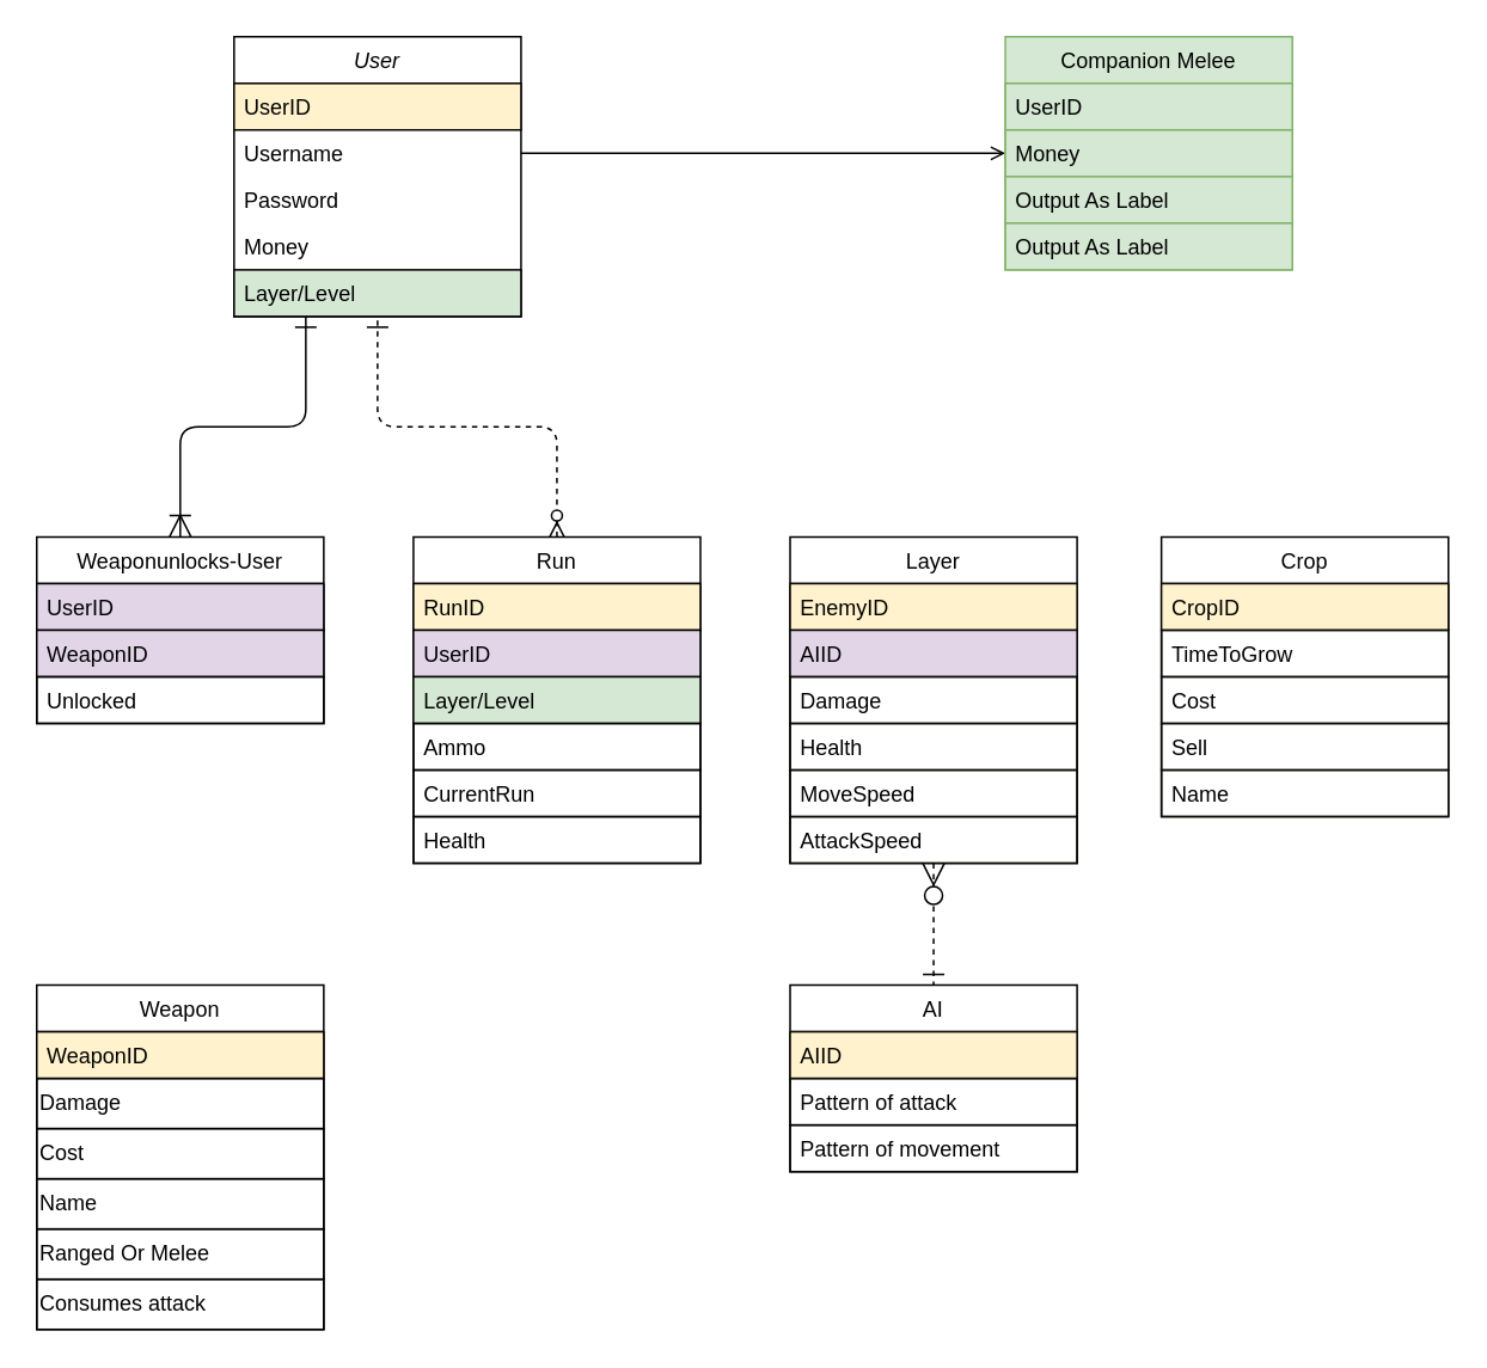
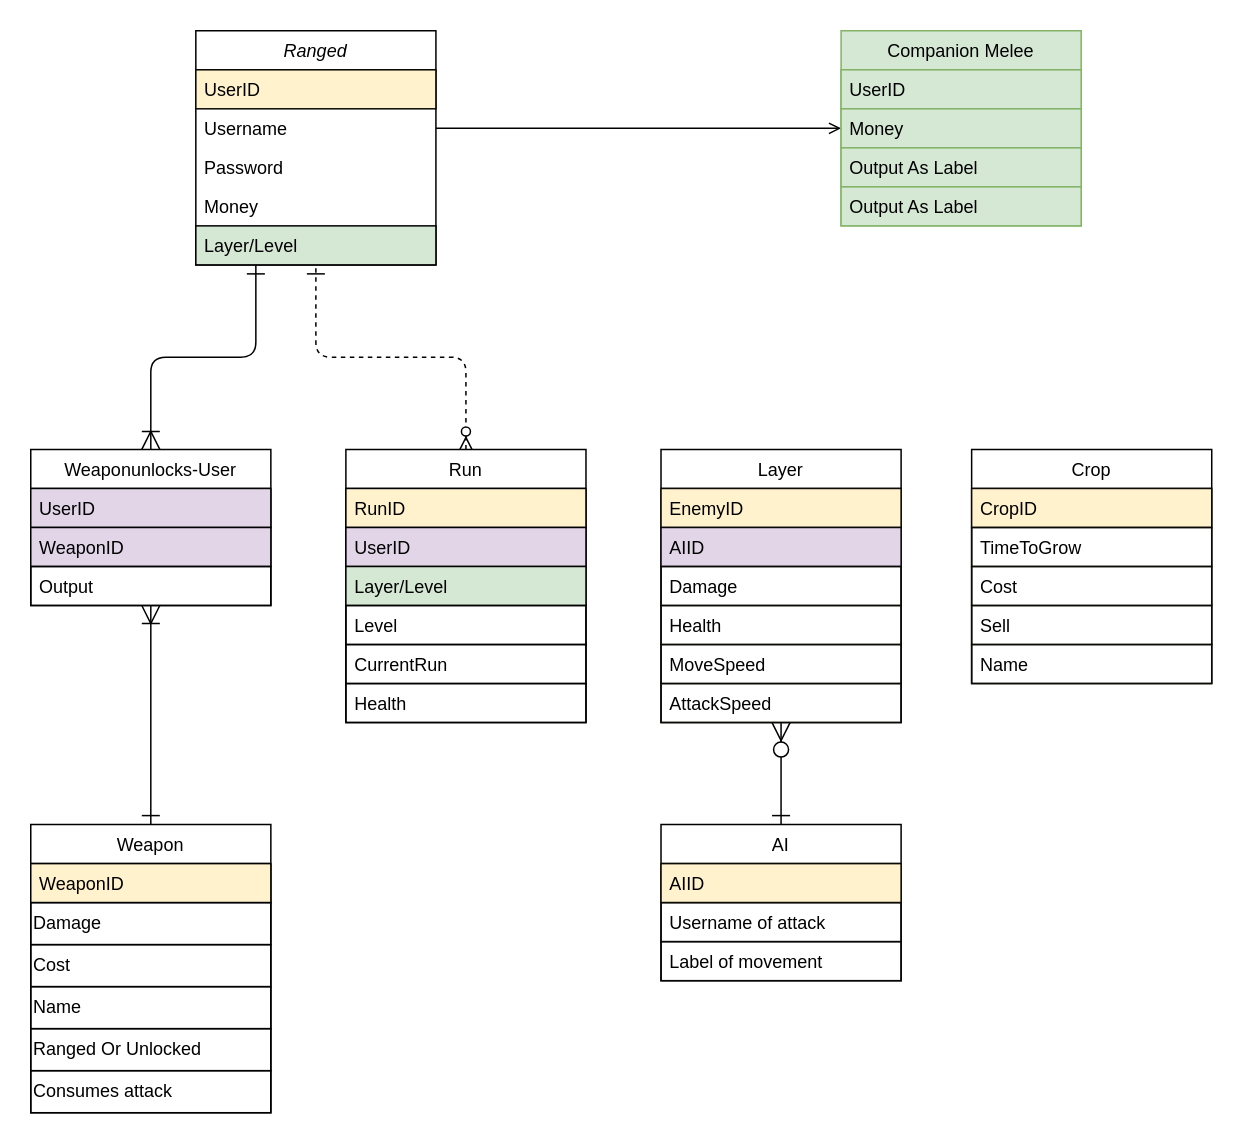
- <mxCell id="11" value="User" style="swimlane;fontStyle=2;align=center;verticalAlign=top;childLayout=stackLayout;horizontal=1;startSize=26;horizontalStack=0;resizeParent=1;resizeLast=0;collapsible=1;marginBottom=0;rounded=0;shadow=0;strokeWidth=1;" parent="1" vertex="1"><mxGeometry x="130" y="20" width="160" height="156" as="geometry"><mxRectangle x="230" y="140" width="160" height="26" as="alternateBounds" /></mxGeometry></mxCell>
+ <mxCell id="11" value="Ranged" style="swimlane;fontStyle=2;align=center;verticalAlign=top;childLayout=stackLayout;horizontal=1;startSize=26;horizontalStack=0;resizeParent=1;resizeLast=0;collapsible=1;marginBottom=0;rounded=0;shadow=0;strokeWidth=1;" parent="1" vertex="1"><mxGeometry x="130" y="20" width="160" height="156" as="geometry"><mxRectangle x="230" y="140" width="160" height="26" as="alternateBounds" /></mxGeometry></mxCell>
- <mxCell id="20" value="Unlocked" style="text;align=left;verticalAlign=top;spacingLeft=4;spacingRight=4;overflow=hidden;rotatable=0;points=[[0,0.5],[1,0.5]];portConstraint=eastwest;strokeColor=#000000;" vertex="1" parent="17"><mxGeometry y="78" width="160" height="26" as="geometry" /></mxCell>
+ <mxCell id="20" value="Output" style="text;align=left;verticalAlign=top;spacingLeft=4;spacingRight=4;overflow=hidden;rotatable=0;points=[[0,0.5],[1,0.5]];portConstraint=eastwest;strokeColor=#000000;" vertex="1" parent="17"><mxGeometry y="78" width="160" height="26" as="geometry" /></mxCell>
- <mxCell id="32" value="Ammo" style="text;align=left;verticalAlign=top;spacingLeft=4;spacingRight=4;overflow=hidden;rotatable=0;points=[[0,0.5],[1,0.5]];portConstraint=eastwest;perimeterSpacing=1;strokeColor=#000000;" vertex="1" parent="28"><mxGeometry y="104" width="160" height="26" as="geometry" /></mxCell>
+ <mxCell id="32" value="Level" style="text;align=left;verticalAlign=top;spacingLeft=4;spacingRight=4;overflow=hidden;rotatable=0;points=[[0,0.5],[1,0.5]];portConstraint=eastwest;perimeterSpacing=1;strokeColor=#000000;" vertex="1" parent="28"><mxGeometry y="104" width="160" height="26" as="geometry" /></mxCell>
+ <mxCell id="10" value="" style="edgeStyle=orthogonalEdgeStyle;rounded=1;orthogonalLoop=1;jettySize=auto;html=1;startArrow=ERoneToMany;startFill=0;endArrow=ERone;endFill=0;endSize=10;startSize=10;" edge="1" parent="1" source="17" target="42"><mxGeometry relative="1" as="geometry"><Array as="points"><mxPoint x="100" y="529" /><mxPoint x="100" y="529" /></Array></mxGeometry></mxCell>
- <mxCell id="21" style="edgeStyle=orthogonalEdgeStyle;rounded=1;orthogonalLoop=1;jettySize=auto;html=1;entryX=0.5;entryY=0;entryDx=0;entryDy=0;startArrow=ERzeroToMany;startFill=1;startSize=10;endArrow=ERone;endFill=0;endSize=10;strokeWidth=1;dashed=1;" edge="1" parent="1" source="35" target="49"><mxGeometry relative="1" as="geometry" /></mxCell>
+ <mxCell id="21" style="edgeStyle=orthogonalEdgeStyle;rounded=1;orthogonalLoop=1;jettySize=auto;html=1;entryX=0.5;entryY=0;entryDx=0;entryDy=0;startArrow=ERzeroToMany;startFill=1;startSize=10;endArrow=ERone;endFill=0;endSize=10;strokeWidth=1;" edge="1" parent="1" source="35" target="49"><mxGeometry relative="1" as="geometry" /></mxCell>
- <mxCell id="51" value="Pattern of attack" style="text;align=left;verticalAlign=top;spacingLeft=4;spacingRight=4;overflow=hidden;rotatable=0;points=[[0,0.5],[1,0.5]];portConstraint=eastwest;perimeterSpacing=1;strokeColor=#0A0904;" vertex="1" parent="49"><mxGeometry y="52" width="160" height="26" as="geometry" /></mxCell>
+ <mxCell id="51" value="Username of attack" style="text;align=left;verticalAlign=top;spacingLeft=4;spacingRight=4;overflow=hidden;rotatable=0;points=[[0,0.5],[1,0.5]];portConstraint=eastwest;perimeterSpacing=1;strokeColor=#0A0904;" vertex="1" parent="49"><mxGeometry y="52" width="160" height="26" as="geometry" /></mxCell>
- <mxCell id="52" value="Pattern of movement" style="text;align=left;verticalAlign=top;spacingLeft=4;spacingRight=4;overflow=hidden;rotatable=0;points=[[0,0.5],[1,0.5]];portConstraint=eastwest;perimeterSpacing=1;strokeColor=#070508;" vertex="1" parent="49"><mxGeometry y="78" width="160" height="26" as="geometry" /></mxCell>
+ <mxCell id="52" value="Label of movement" style="text;align=left;verticalAlign=top;spacingLeft=4;spacingRight=4;overflow=hidden;rotatable=0;points=[[0,0.5],[1,0.5]];portConstraint=eastwest;perimeterSpacing=1;strokeColor=#070508;" vertex="1" parent="49"><mxGeometry y="78" width="160" height="26" as="geometry" /></mxCell>
- <mxCell id="47" value="Ranged Or Melee" style="text;fillColor=none;align=left;verticalAlign=top;rounded=0;perimeterSpacing=1;strokeColor=#000000;" vertex="1" parent="42"><mxGeometry y="136" width="160" height="28" as="geometry" /></mxCell>
+ <mxCell id="47" value="Ranged Or Unlocked" style="text;fillColor=none;align=left;verticalAlign=top;rounded=0;perimeterSpacing=1;strokeColor=#000000;" vertex="1" parent="42"><mxGeometry y="136" width="160" height="28" as="geometry" /></mxCell>
